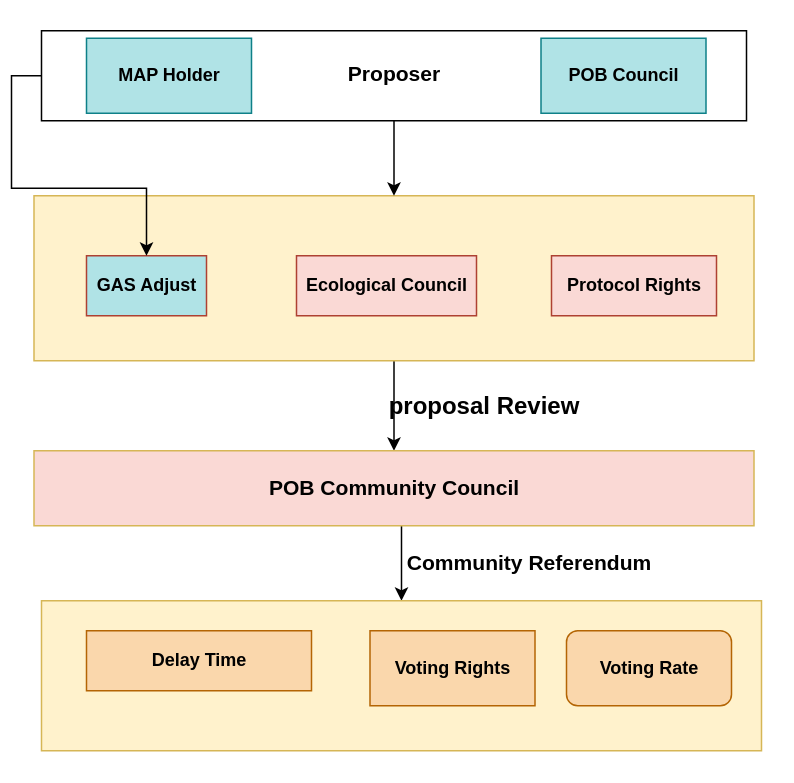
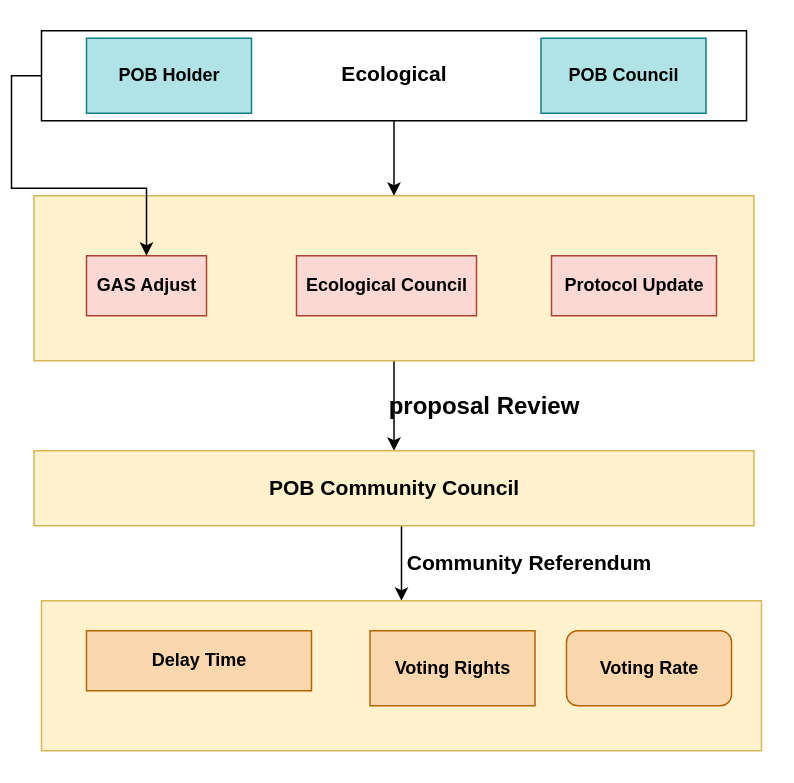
- <mxCell id="19" value="&lt;b&gt;MAP Holder&lt;/b&gt;" style="html=1;fillColor=#b0e3e6;strokeColor=#0e8088;" vertex="1" parent="1"><mxGeometry x="55" y="25" width="110" height="50" as="geometry" /></mxCell>
+ <mxCell id="19" value="&lt;b&gt;POB Holder&lt;/b&gt;" style="html=1;fillColor=#b0e3e6;strokeColor=#0e8088;" vertex="1" parent="1"><mxGeometry x="55" y="25" width="110" height="50" as="geometry" /></mxCell>
- <mxCell id="18" value="&lt;h3&gt;&lt;a name=&quot;header-n51&quot;&gt;&lt;span lang=&quot;EN-US&quot;&gt;Proposer&lt;/span&gt;&lt;/a&gt;&lt;/h3&gt;&lt;h4&gt;&lt;span lang=&quot;EN-US&quot;&gt;&lt;/span&gt;&lt;/h4&gt;" style="html=1;" vertex="1" parent="1"><mxGeometry x="25" y="20" width="470" height="60" as="geometry" /></mxCell>
+ <mxCell id="18" value="&lt;h3&gt;&lt;a name=&quot;header-n51&quot;&gt;&lt;span lang=&quot;EN-US&quot;&gt;Ecological&lt;/span&gt;&lt;/a&gt;&lt;/h3&gt;&lt;h4&gt;&lt;span lang=&quot;EN-US&quot;&gt;&lt;/span&gt;&lt;/h4&gt;" style="html=1;" vertex="1" parent="1"><mxGeometry x="25" y="20" width="470" height="60" as="geometry" /></mxCell>
- <mxCell id="10" value="&lt;b&gt;GAS Adjust&lt;/b&gt;" style="html=1;fillColor=#b0e3e6;strokeColor=#ae4132;" vertex="1" parent="1"><mxGeometry x="55" y="170" width="80" height="40" as="geometry" /></mxCell>
+ <mxCell id="10" value="&lt;b&gt;GAS Adjust&lt;/b&gt;" style="html=1;fillColor=#fad9d5;strokeColor=#ae4132;" vertex="1" parent="1"><mxGeometry x="55" y="170" width="80" height="40" as="geometry" /></mxCell>
- <mxCell id="12" value="&lt;b&gt;Protocol Rights&lt;/b&gt;" style="html=1;fillColor=#fad9d5;strokeColor=#ae4132;" vertex="1" parent="1"><mxGeometry x="365" y="170" width="110" height="40" as="geometry" /></mxCell>
+ <mxCell id="12" value="&lt;b&gt;Protocol Update&lt;/b&gt;" style="html=1;fillColor=#fad9d5;strokeColor=#ae4132;" vertex="1" parent="1"><mxGeometry x="365" y="170" width="110" height="40" as="geometry" /></mxCell>
- <mxCell id="9" value="&lt;h3&gt;&lt;b&gt;POB Community Council&lt;/b&gt;&lt;/h3&gt;" style="html=1;fillColor=#fad9d5;strokeColor=#d6b656;" vertex="1" parent="1"><mxGeometry x="20" y="300" width="480" height="50" as="geometry" /></mxCell>
+ <mxCell id="9" value="&lt;h3&gt;&lt;b&gt;POB Community Council&lt;/b&gt;&lt;/h3&gt;" style="html=1;fillColor=#fff2cc;strokeColor=#d6b656;" vertex="1" parent="1"><mxGeometry x="20" y="300" width="480" height="50" as="geometry" /></mxCell>
